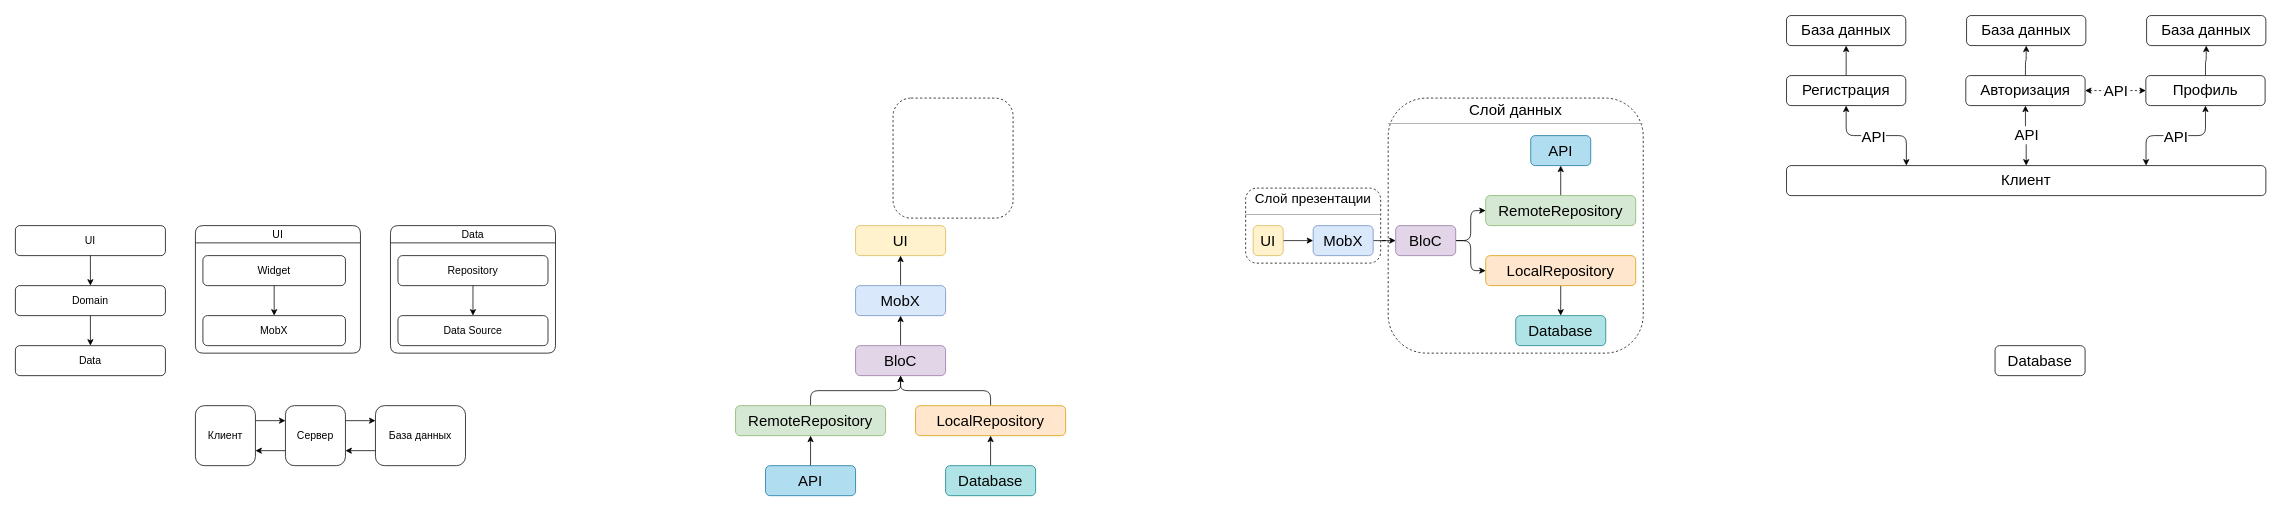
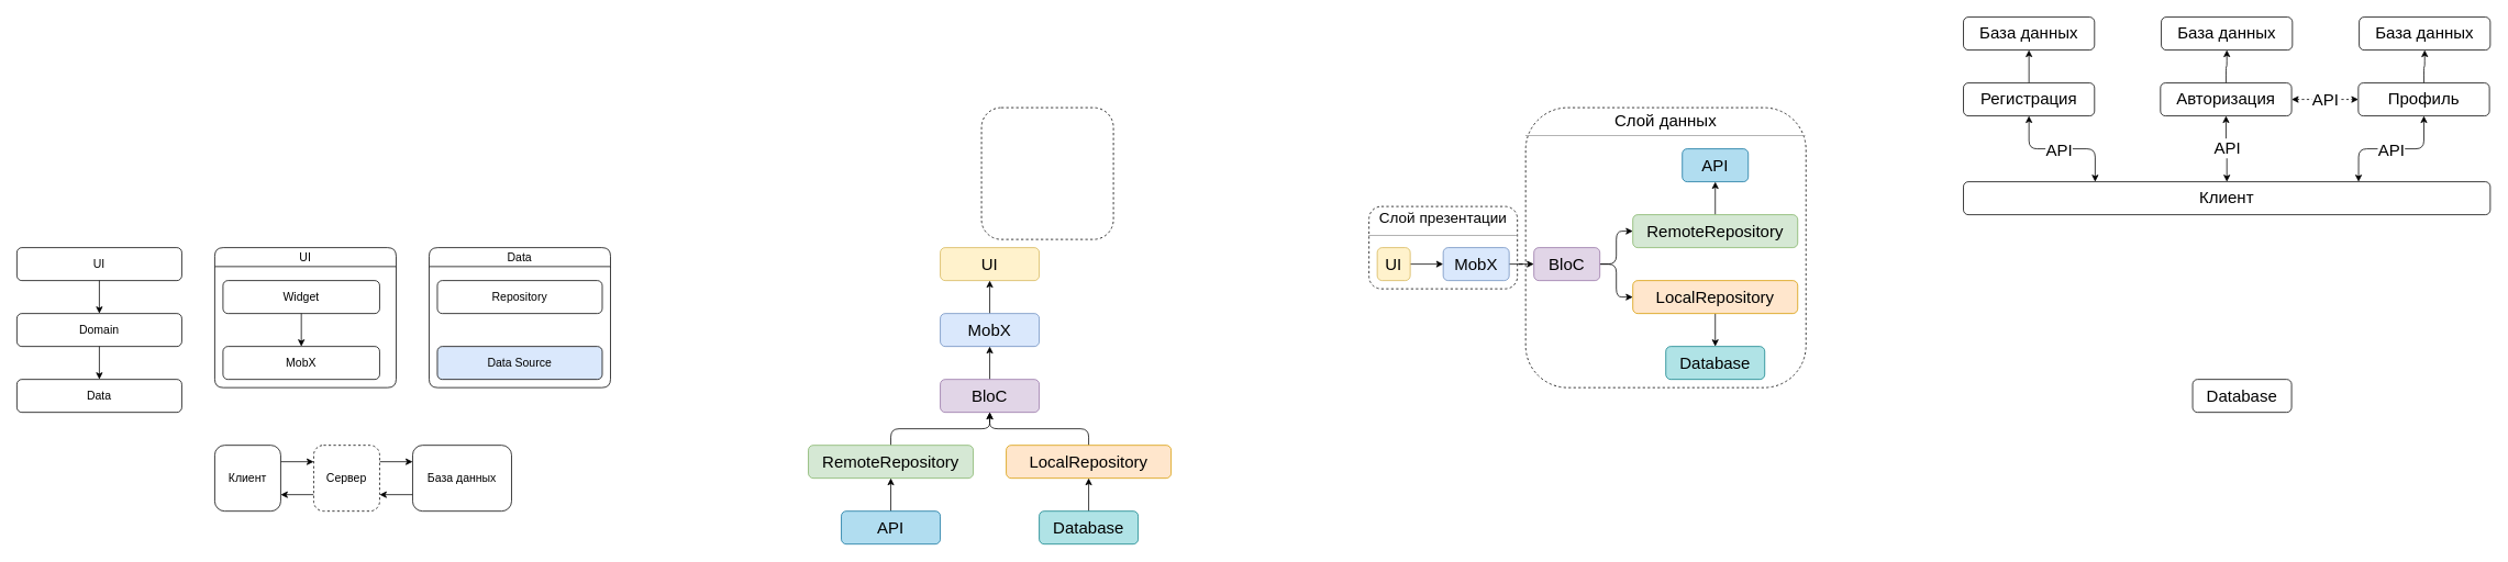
- <mxCell id="15" value="" style="edgeStyle=orthogonalEdgeStyle;rounded=1;orthogonalLoop=1;jettySize=auto;html=1;" parent="12" source="14" target="13" edge="1"><mxGeometry relative="1" as="geometry" /></mxCell>
- <mxCell id="13" value="&lt;font style=&quot;font-size: 14px&quot;&gt;Data Source&lt;/font&gt;" style="rounded=1;whiteSpace=wrap;html=1;" parent="12" vertex="1"><mxGeometry x="10" y="120" width="200" height="40" as="geometry" /></mxCell>
+ <mxCell id="13" value="&lt;font style=&quot;font-size: 14px&quot;&gt;Data Source&lt;/font&gt;" style="rounded=1;whiteSpace=wrap;html=1;fillColor=#dae8fc;" parent="12" vertex="1"><mxGeometry x="10" y="120" width="200" height="40" as="geometry" /></mxCell>
- <mxCell id="20" value="&lt;font style=&quot;font-size: 14px;&quot;&gt;Сервер&lt;/font&gt;" style="rounded=1;whiteSpace=wrap;html=1;" parent="1" vertex="1"><mxGeometry x="380" y="540" width="80" height="80" as="geometry" /></mxCell>
+ <mxCell id="20" value="&lt;font style=&quot;font-size: 14px;&quot;&gt;Сервер&lt;/font&gt;" style="rounded=1;whiteSpace=wrap;html=1;dashed=1;" parent="1" vertex="1"><mxGeometry x="380" y="540" width="80" height="80" as="geometry" /></mxCell>
